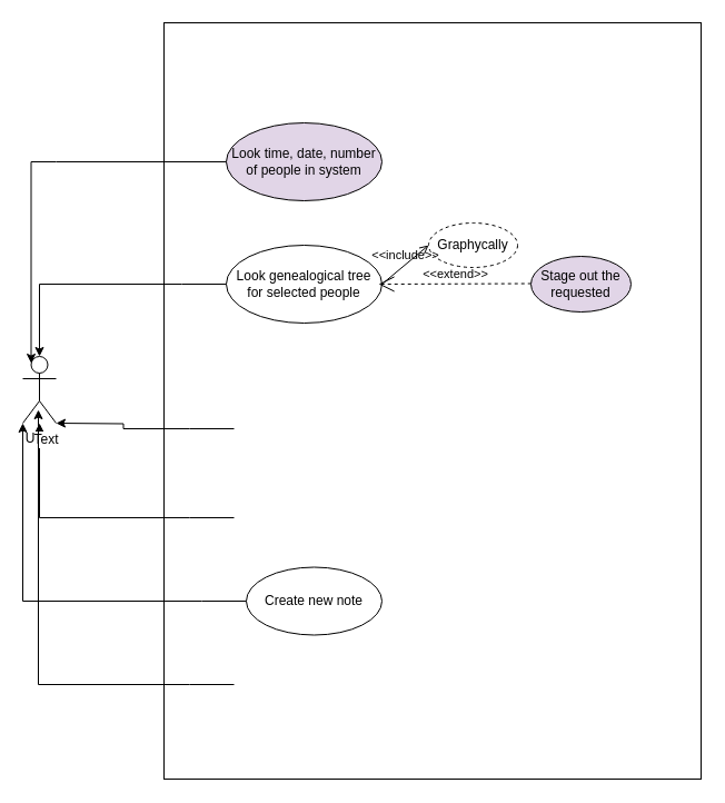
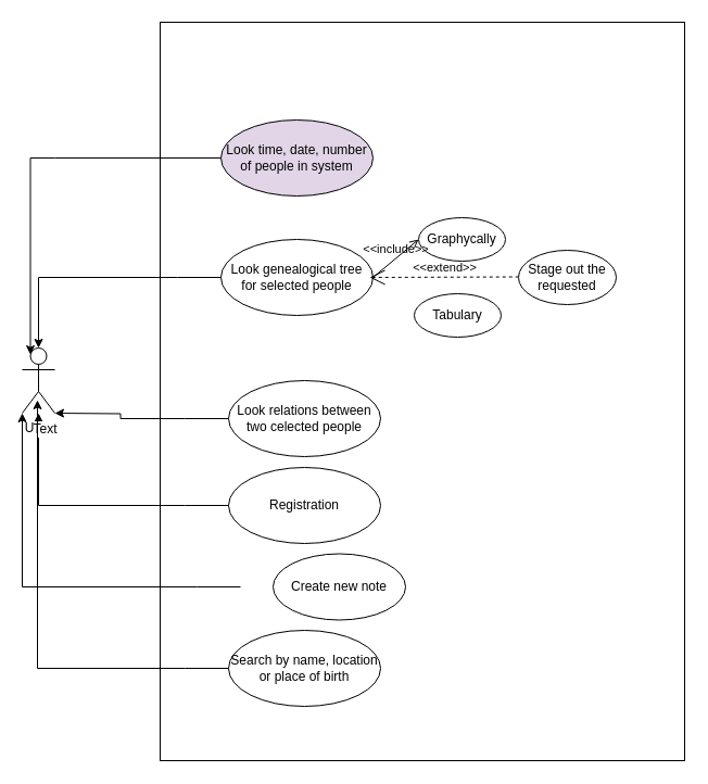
- <mxCell id="9" value="Graphycally" style="ellipse;whiteSpace=wrap;html=1;dashed=1;" vertex="1" parent="1"><mxGeometry x="385" y="200" width="80" height="40" as="geometry" /></mxCell>
+ <mxCell id="9" value="Graphycally" style="ellipse;whiteSpace=wrap;html=1;" vertex="1" parent="1"><mxGeometry x="385" y="200" width="80" height="40" as="geometry" /></mxCell>
- <mxCell id="14" value="Stage out the requested" style="ellipse;whiteSpace=wrap;html=1;fillColor=#e1d5e7;" vertex="1" parent="1"><mxGeometry x="477" y="230" width="90" height="50" as="geometry" /></mxCell>
+ <mxCell id="14" value="Stage out the requested" style="ellipse;whiteSpace=wrap;html=1;" vertex="1" parent="1"><mxGeometry x="477" y="230" width="90" height="50" as="geometry" /></mxCell>
+ <mxCell id="10" value="Tabulary" style="ellipse;whiteSpace=wrap;html=1;" vertex="1" parent="1"><mxGeometry x="381" y="270" width="80" height="40" as="geometry" /></mxCell>
+ <mxCell id="6" value="Look relations between two celected people" style="ellipse;whiteSpace=wrap;html=1;" vertex="1" parent="1"><mxGeometry x="210" y="350" width="140" height="70" as="geometry" /></mxCell>
+ <mxCell id="7" value="Registration" style="ellipse;whiteSpace=wrap;html=1;" vertex="1" parent="1"><mxGeometry x="210" y="430" width="140" height="70" as="geometry" /></mxCell>
- <mxCell id="12" value="Create new note" style="ellipse;whiteSpace=wrap;html=1;" vertex="1" parent="1"><mxGeometry x="221" y="509.5" width="122" height="61" as="geometry" /></mxCell>
+ <mxCell id="12" value="Create new note" style="ellipse;whiteSpace=wrap;html=1;" vertex="1" parent="1"><mxGeometry x="251" y="509.5" width="122" height="61" as="geometry" /></mxCell>
+ <mxCell id="8" value="Search by name, location or place of birth" style="ellipse;whiteSpace=wrap;html=1;" vertex="1" parent="1"><mxGeometry x="210" y="580" width="140" height="70" as="geometry" /></mxCell>
